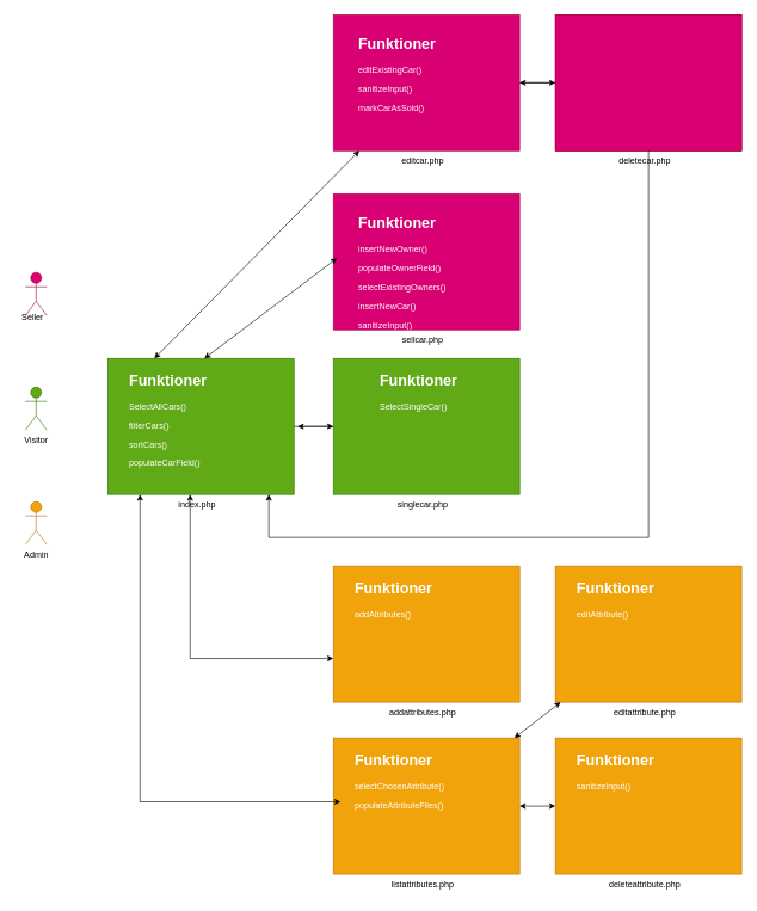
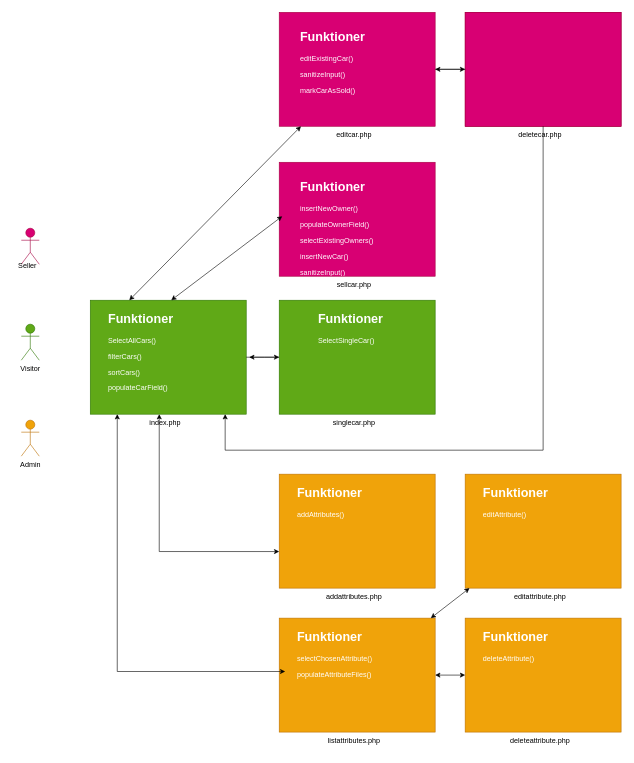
- <mxCell id="49" value="&lt;h1&gt;&lt;font color=&quot;#ffffff&quot; style=&quot;font-size: 21px;&quot;&gt;Funktioner&lt;/font&gt;&lt;/h1&gt;&lt;p&gt;&lt;font color=&quot;#ffffff&quot;&gt;sanitizeInput()&lt;/font&gt;&lt;/p&gt;" style="text;html=1;spacing=5;spacingTop=-20;whiteSpace=wrap;overflow=hidden;rounded=0;" parent="46" vertex="1"><mxGeometry x="25" y="10" width="190" height="145" as="geometry" /></mxCell>
+ <mxCell id="49" value="&lt;h1&gt;&lt;font color=&quot;#ffffff&quot; style=&quot;font-size: 21px;&quot;&gt;Funktioner&lt;/font&gt;&lt;/h1&gt;&lt;p&gt;&lt;font color=&quot;#ffffff&quot;&gt;deleteAttribute()&lt;/font&gt;&lt;/p&gt;" style="text;html=1;spacing=5;spacingTop=-20;whiteSpace=wrap;overflow=hidden;rounded=0;" parent="46" vertex="1"><mxGeometry x="25" y="10" width="190" height="145" as="geometry" /></mxCell>
